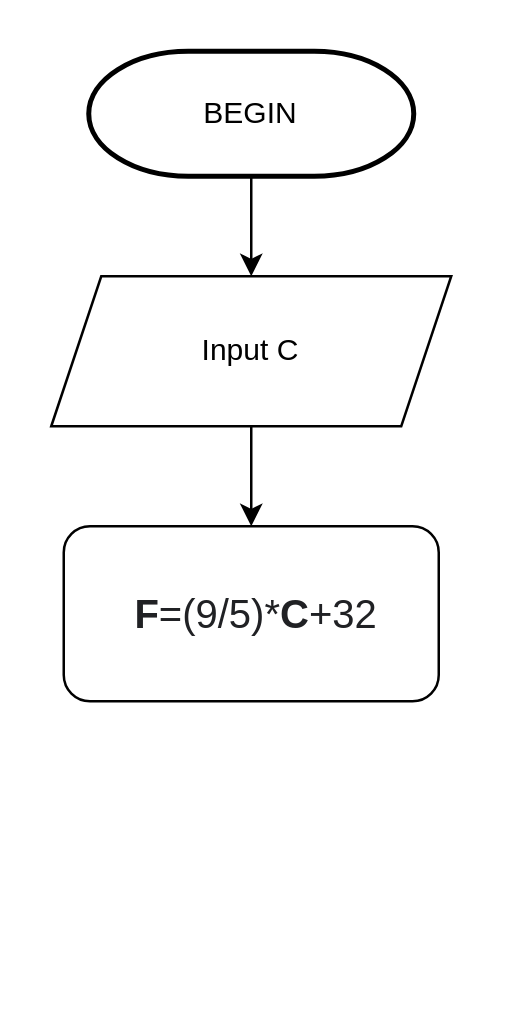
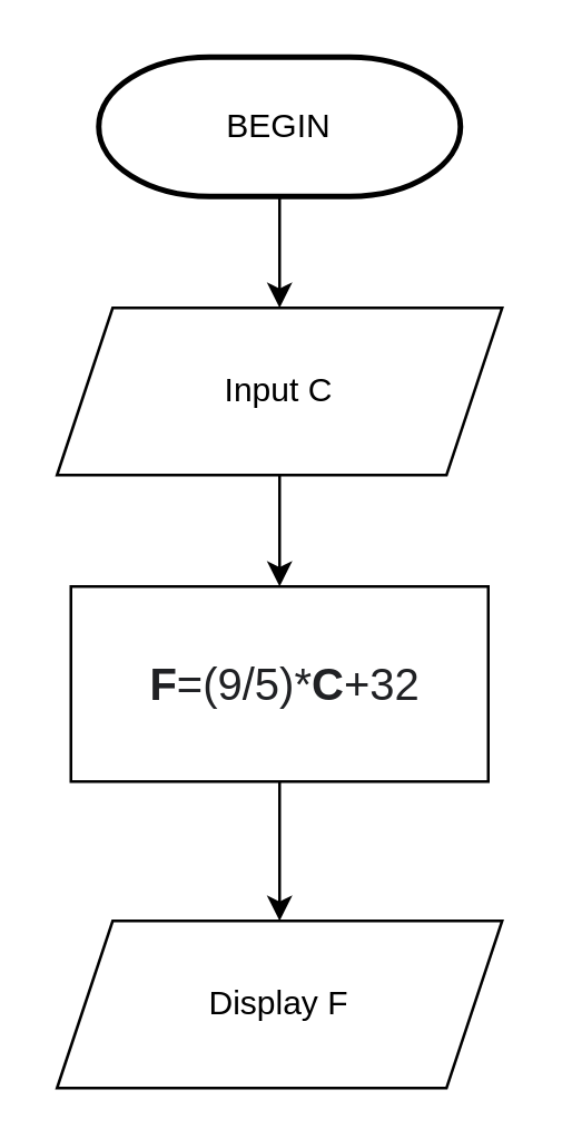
- <mxCell id="7" value="&lt;span style=&quot;color: rgb(32, 33, 36); font-family: arial, sans-serif; font-size: 16px; text-align: left; background-color: rgb(255, 255, 255);&quot;&gt;&amp;nbsp;&lt;/span&gt;&lt;b style=&quot;color: rgb(32, 33, 36); font-family: arial, sans-serif; font-size: 16px; text-align: left; background-color: rgb(255, 255, 255);&quot;&gt;F&lt;/b&gt;&lt;span style=&quot;color: rgb(32, 33, 36); font-family: arial, sans-serif; font-size: 16px; text-align: left; background-color: rgb(255, 255, 255);&quot;&gt;=(9/5)*&lt;/span&gt;&lt;b style=&quot;color: rgb(32, 33, 36); font-family: arial, sans-serif; font-size: 16px; text-align: left; background-color: rgb(255, 255, 255);&quot;&gt;C&lt;/b&gt;&lt;span style=&quot;color: rgb(32, 33, 36); font-family: arial, sans-serif; font-size: 16px; text-align: left; background-color: rgb(255, 255, 255);&quot;&gt;+32&lt;/span&gt;" style="whiteSpace=wrap;html=1;rounded=1;" parent="1" vertex="1"><mxGeometry x="25" y="210" width="150" height="70" as="geometry" /></mxCell>
+ <mxCell id="7" value="&lt;span style=&quot;color: rgb(32, 33, 36); font-family: arial, sans-serif; font-size: 16px; text-align: left; background-color: rgb(255, 255, 255);&quot;&gt;&amp;nbsp;&lt;/span&gt;&lt;b style=&quot;color: rgb(32, 33, 36); font-family: arial, sans-serif; font-size: 16px; text-align: left; background-color: rgb(255, 255, 255);&quot;&gt;F&lt;/b&gt;&lt;span style=&quot;color: rgb(32, 33, 36); font-family: arial, sans-serif; font-size: 16px; text-align: left; background-color: rgb(255, 255, 255);&quot;&gt;=(9/5)*&lt;/span&gt;&lt;b style=&quot;color: rgb(32, 33, 36); font-family: arial, sans-serif; font-size: 16px; text-align: left; background-color: rgb(255, 255, 255);&quot;&gt;C&lt;/b&gt;&lt;span style=&quot;color: rgb(32, 33, 36); font-family: arial, sans-serif; font-size: 16px; text-align: left; background-color: rgb(255, 255, 255);&quot;&gt;+32&lt;/span&gt;" style="rounded=0;whiteSpace=wrap;html=1;" parent="1" vertex="1"><mxGeometry x="25" y="210" width="150" height="70" as="geometry" /></mxCell>
+ <mxCell id="6" style="edgeStyle=orthogonalEdgeStyle;rounded=0;orthogonalLoop=1;jettySize=auto;html=1;entryX=0.5;entryY=0;entryDx=0;entryDy=0;" edge="1" parent="1" source="7" target="8"><mxGeometry relative="1" as="geometry" /></mxCell>
+ <mxCell id="8" value="Display F" style="shape=parallelogram;perimeter=parallelogramPerimeter;whiteSpace=wrap;html=1;fixedSize=1;" vertex="1" parent="1"><mxGeometry x="20" y="330" width="160" height="60" as="geometry" /></mxCell>
